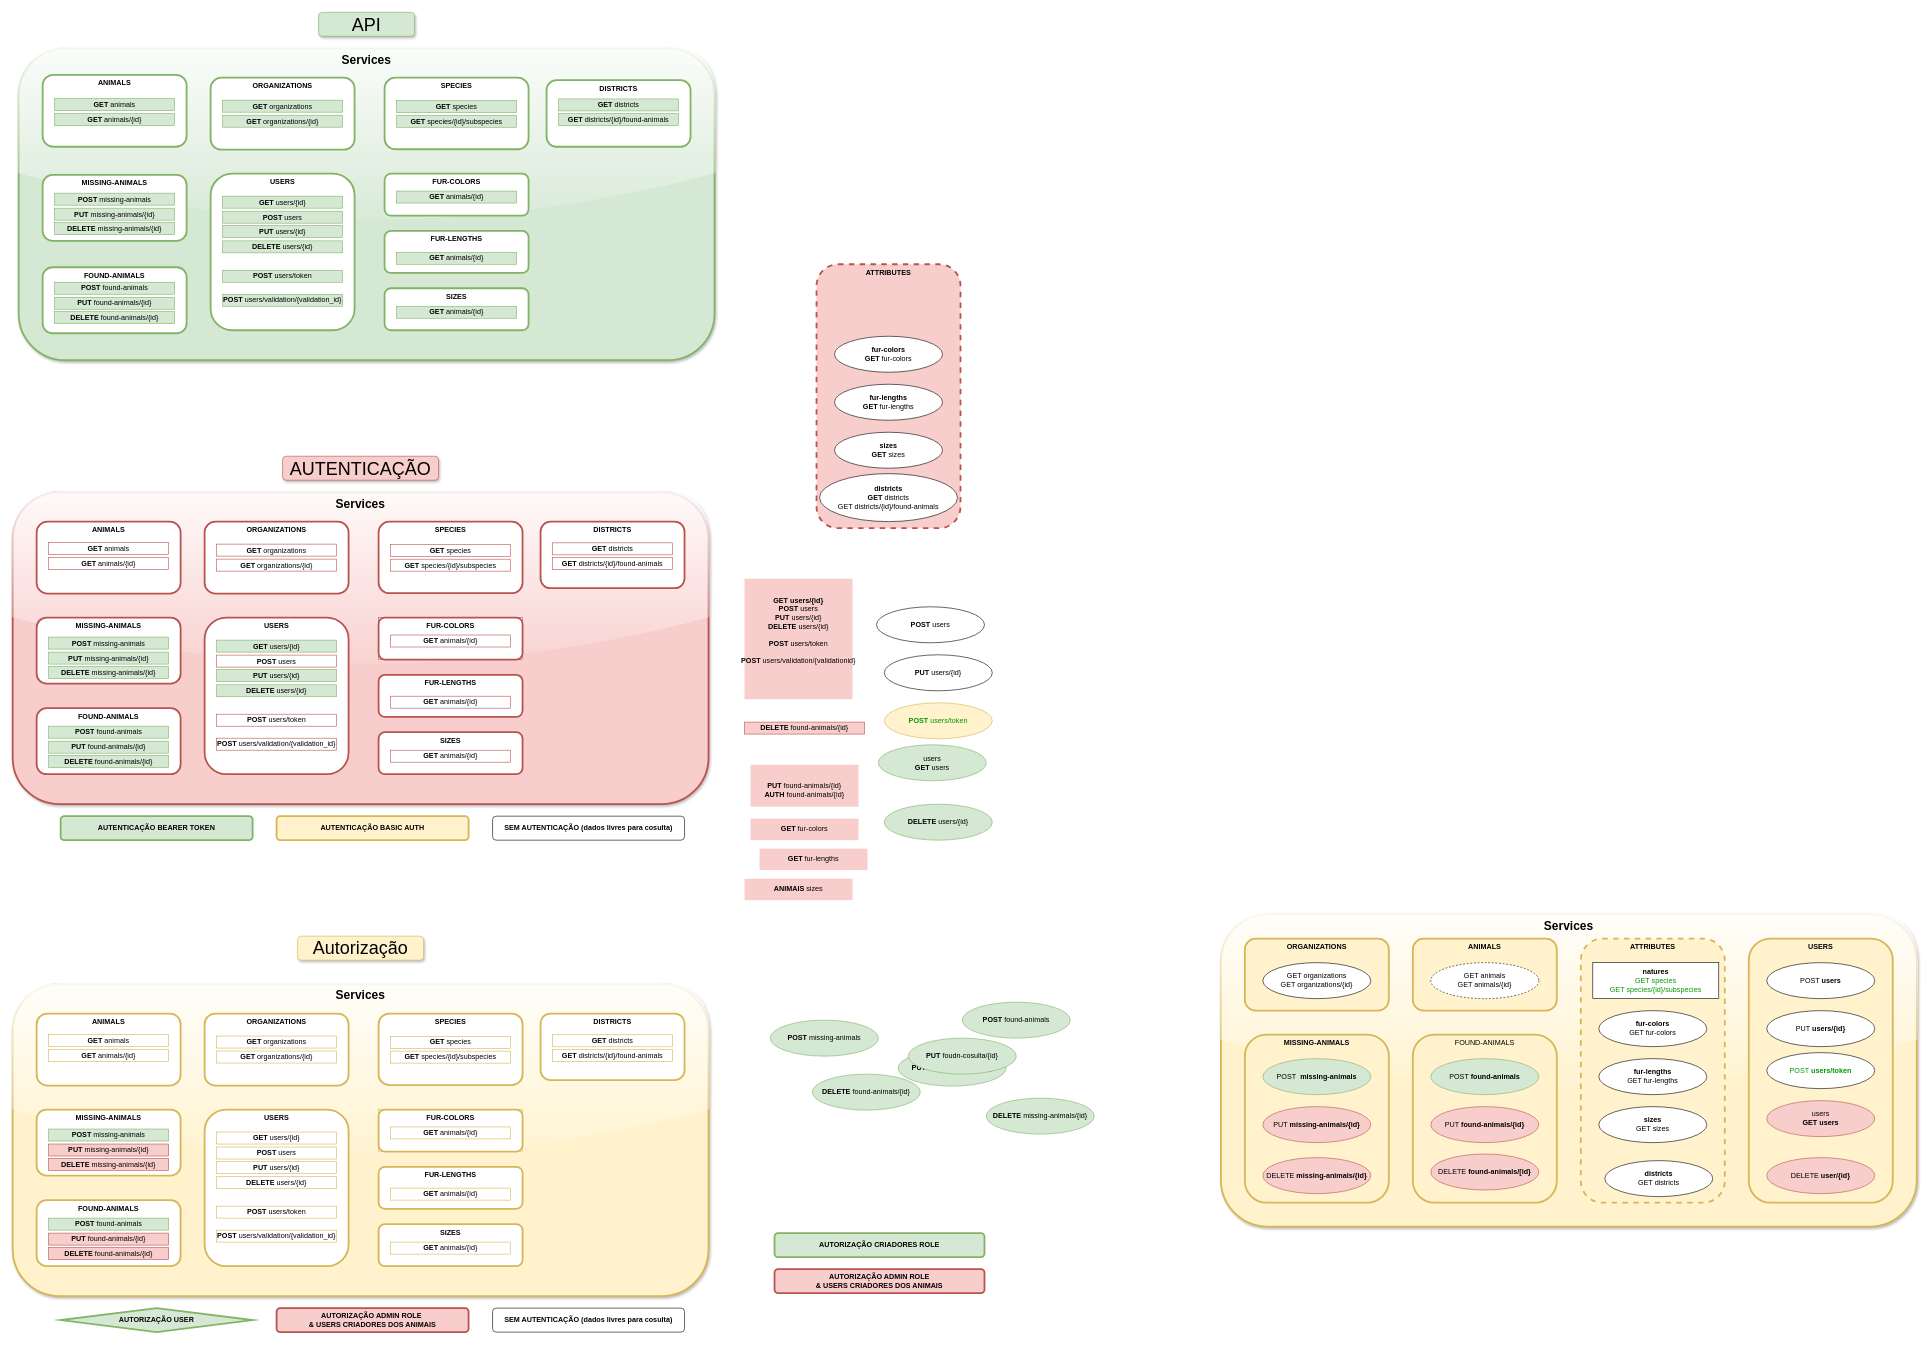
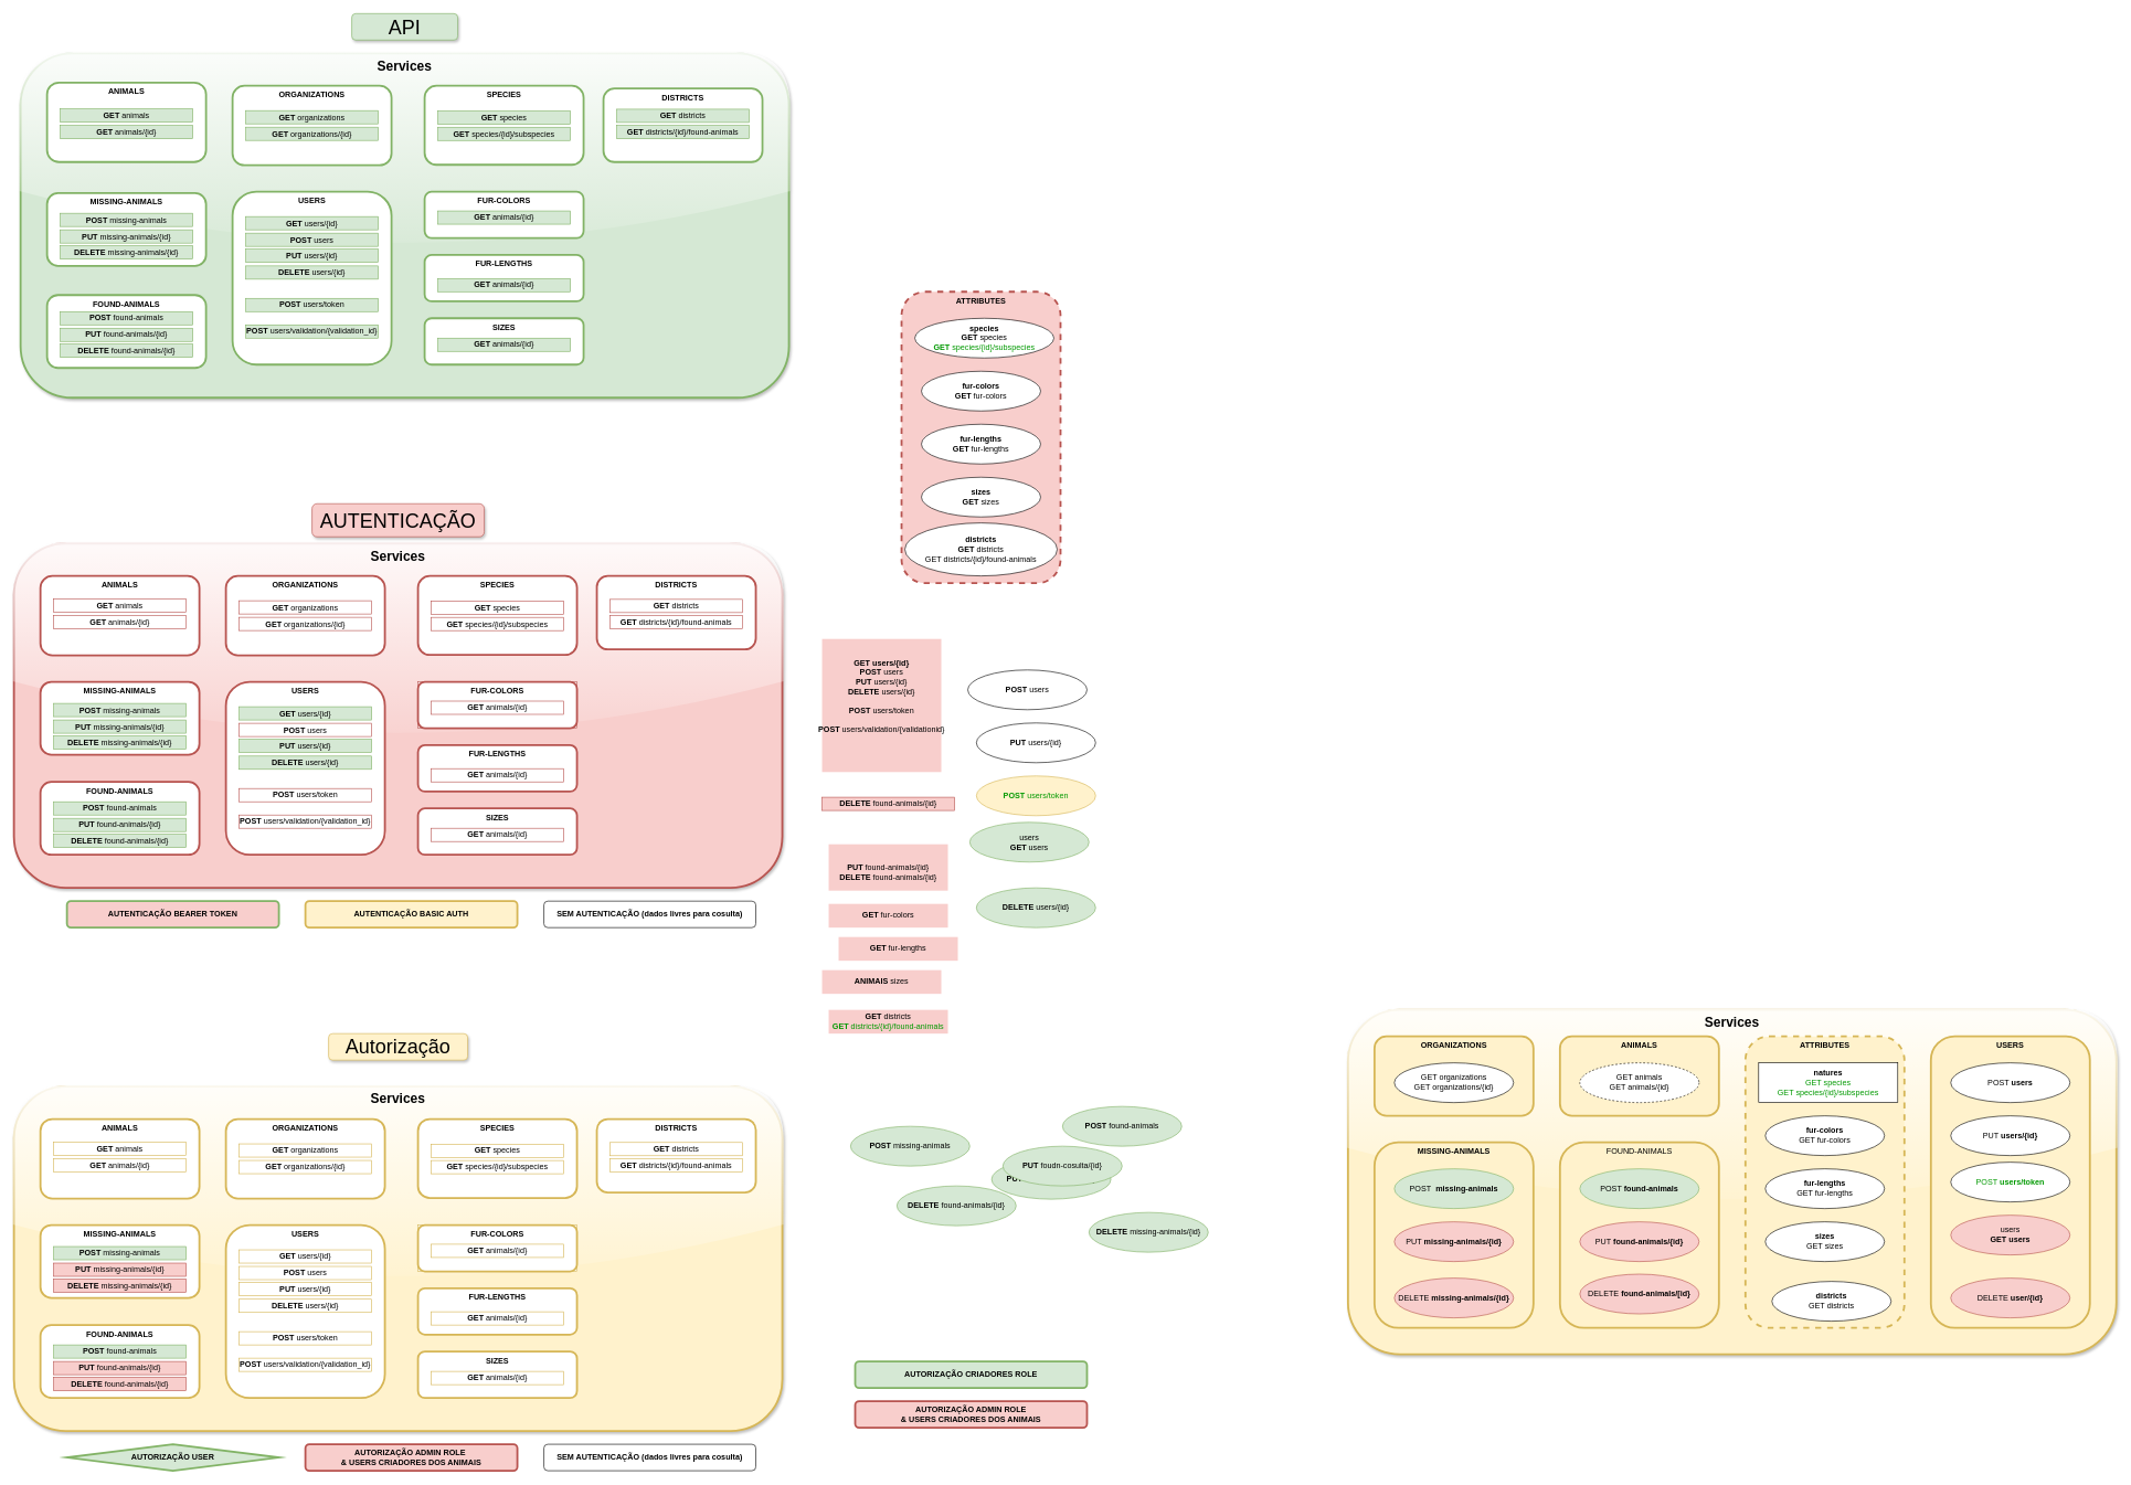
+ <mxCell id="6" value="&lt;b&gt;species&lt;/b&gt;&lt;br&gt;&lt;b&gt;GET &lt;/b&gt;species&lt;br&gt;&lt;font color=&quot;#009900&quot;&gt;&lt;b&gt;GET &lt;/b&gt;species/{id}/subspecies&lt;/font&gt;" style="ellipse;whiteSpace=wrap;html=1;" parent="1" vertex="1"><mxGeometry x="1380" y="480" width="210" height="60" as="geometry" /></mxCell>
- <mxCell id="166" value="AUTENTICAÇÃO" style="text;html=1;strokeColor=#b85450;fillColor=#f8cecc;align=center;verticalAlign=middle;whiteSpace=wrap;rounded=1;fontSize=30;glass=0;shadow=1;comic=0;" vertex="1" parent="1"><mxGeometry x="470" y="760" width="260" height="40" as="geometry" /></mxCell>
+ <mxCell id="166" value="AUTENTICAÇÃO" style="text;html=1;strokeColor=#b85450;fillColor=#f8cecc;align=center;verticalAlign=middle;whiteSpace=wrap;rounded=1;fontSize=30;glass=0;shadow=1;comic=0;" vertex="1" parent="1"><mxGeometry x="470" y="760" width="260" height="50" as="geometry" /></mxCell>
- <mxCell id="57" value="&lt;b&gt;&lt;br&gt;&lt;/b&gt;&lt;b&gt;PUT&amp;nbsp;&lt;/b&gt;&lt;span&gt;found-animals/{id}&lt;/span&gt;&lt;b&gt;&lt;br&gt;AUTH&amp;nbsp;&lt;/b&gt;&lt;span&gt;found-animals/{id}&lt;/span&gt;" style="rounded=0;whiteSpace=wrap;html=1;strokeWidth=3;fontSize=12;align=center;fillColor=#f8cecc;strokeColor=none;" vertex="1" parent="1"><mxGeometry x="1250" y="1274.16" width="180" height="70" as="geometry" /></mxCell>
+ <mxCell id="57" value="&lt;b&gt;&lt;br&gt;&lt;/b&gt;&lt;b&gt;PUT&amp;nbsp;&lt;/b&gt;&lt;span&gt;found-animals/{id}&lt;/span&gt;&lt;b&gt;&lt;br&gt;DELETE&amp;nbsp;&lt;/b&gt;&lt;span&gt;found-animals/{id}&lt;/span&gt;" style="rounded=0;whiteSpace=wrap;html=1;strokeWidth=3;fontSize=12;align=center;fillColor=#f8cecc;strokeColor=none;" vertex="1" parent="1"><mxGeometry x="1250" y="1274.16" width="180" height="70" as="geometry" /></mxCell>
- <mxCell id="48" value="&lt;b&gt;AUTENTICAÇÃO BEARER TOKEN&lt;/b&gt;" style="rounded=1;whiteSpace=wrap;html=1;strokeColor=#82b366;strokeWidth=3;fillColor=#d5e8d4;" parent="1" vertex="1"><mxGeometry x="100" y="1360" width="320" height="40" as="geometry" /></mxCell>
+ <mxCell id="48" value="&lt;b&gt;AUTENTICAÇÃO BEARER TOKEN&lt;/b&gt;" style="rounded=1;whiteSpace=wrap;html=1;strokeColor=#82b366;strokeWidth=3;fillColor=#f8cecc;" parent="1" vertex="1"><mxGeometry x="100" y="1360" width="320" height="40" as="geometry" /></mxCell>
+ <mxCell id="62" value="&lt;b&gt;GET&amp;nbsp;&lt;/b&gt;districts&lt;br&gt;&lt;font color=&quot;#009900&quot;&gt;&lt;b&gt;GET &lt;/b&gt;districts/{id}/found-animals&lt;/font&gt;" style="rounded=0;whiteSpace=wrap;html=1;strokeWidth=3;fontSize=12;align=center;fillColor=#f8cecc;strokeColor=none;" vertex="1" parent="1"><mxGeometry x="1250" y="1524.163" width="180" height="35.837" as="geometry" /></mxCell>
